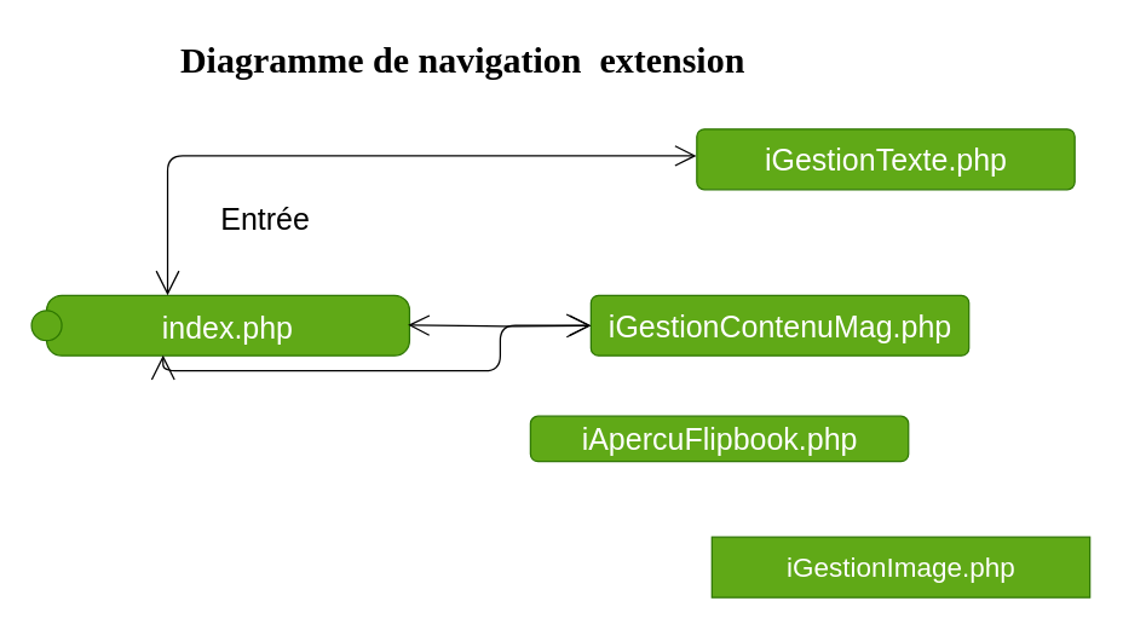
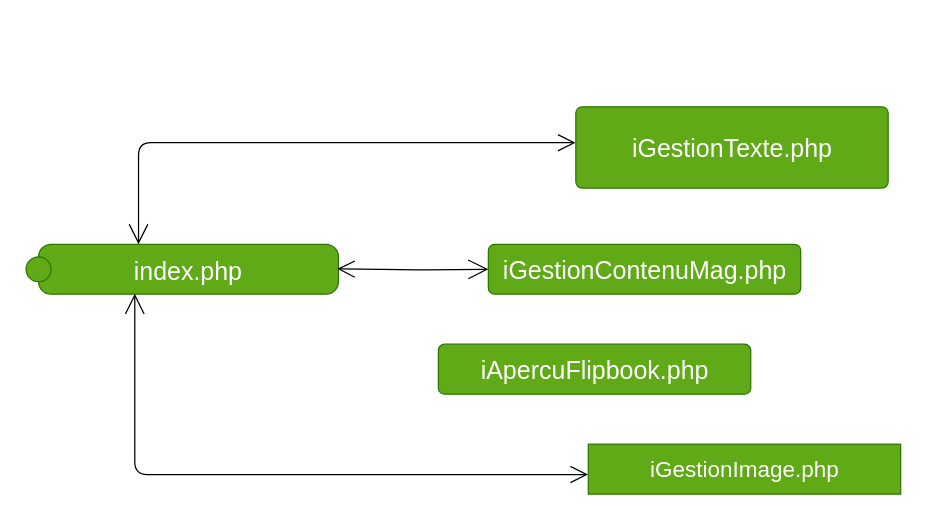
- <mxCell id="2" value="&lt;font data-font-src=&quot;https://fonts.googleapis.com/css?family=Novablog&quot;&gt;Diagramme de navigation&amp;nbsp; extension&lt;/font&gt;" style="text;html=1;align=center;verticalAlign=middle;resizable=0;points=[];autosize=1;strokeColor=none;fontSize=24;fontFamily=Lucida Console;fontStyle=1" parent="1" vertex="1"><mxGeometry x="110" y="20" width="390" height="40" as="geometry" /></mxCell>
- <mxCell id="8" value="iGestionTexte.php" style="html=1;align=center;verticalAlign=middle;rounded=1;absoluteArcSize=1;arcSize=10;dashed=0;fontFamily=Helvetica;fontSize=20;strokeColor=#2D7600;fillColor=#60a917;fontColor=#ffffff;" parent="1" vertex="1"><mxGeometry x="460" y="85" width="250" height="40" as="geometry" /></mxCell>
+ <mxCell id="8" value="iGestionTexte.php" style="html=1;align=center;verticalAlign=middle;rounded=1;absoluteArcSize=1;arcSize=10;dashed=0;fontFamily=Helvetica;fontSize=20;strokeColor=#2D7600;fillColor=#60a917;fontColor=#ffffff;" parent="1" vertex="1"><mxGeometry x="460" y="85" width="250" height="65" as="geometry" /></mxCell>
- <mxCell id="4" value="Entrée&#10;" style="text;verticalAlign=middle;align=center;fontFamily=Helvetica;fontSize=20;" parent="1" vertex="1"><mxGeometry x="150" y="145" width="50" height="20" as="geometry" /></mxCell>
- <mxCell id="7" value="" style="endArrow=open;html=1;endSize=12;startArrow=open;startSize=14;startFill=0;edgeStyle=orthogonalEdgeStyle;align=center;verticalAlign=bottom;endFill=0;fontSize=15;exitX=0.348;exitY=0.992;exitDx=0;exitDy=0;exitPerimeter=0;" parent="1" source="3" target="9" edge="1"><mxGeometry x="0.25" y="10" relative="1" as="geometry"><mxPoint x="190" y="345" as="sourcePoint" /><mxPoint x="243" y="265" as="targetPoint" /><mxPoint as="offset" /></mxGeometry></mxCell>
+ <mxCell id="7" value="" style="endArrow=open;html=1;endSize=12;startArrow=open;startSize=14;startFill=0;edgeStyle=orthogonalEdgeStyle;align=center;verticalAlign=bottom;endFill=0;fontSize=15;entryX=-0.001;entryY=0.608;entryDx=0;entryDy=0;entryPerimeter=0;exitX=0.348;exitY=0.992;exitDx=0;exitDy=0;exitPerimeter=0;" parent="1" source="3" target="5" edge="1"><mxGeometry x="0.25" y="10" relative="1" as="geometry"><mxPoint x="190" y="345" as="sourcePoint" /><mxPoint x="243" y="265" as="targetPoint" /><mxPoint as="offset" /></mxGeometry></mxCell>
- <mxCell id="11" value="iApercuFlipbook.php" style="html=1;align=center;verticalAlign=middle;rounded=1;absoluteArcSize=1;arcSize=10;dashed=0;fontFamily=Helvetica;fontSize=20;strokeColor=#2D7600;fillColor=#60a917;fontColor=#ffffff;" parent="1" vertex="1"><mxGeometry x="350" y="275" width="250" height="30" as="geometry" /></mxCell>
+ <mxCell id="11" value="iApercuFlipbook.php" style="html=1;align=center;verticalAlign=middle;rounded=1;absoluteArcSize=1;arcSize=10;dashed=0;fontFamily=Helvetica;fontSize=20;strokeColor=#2D7600;fillColor=#60a917;fontColor=#ffffff;" parent="1" vertex="1"><mxGeometry x="350" y="275" width="250" height="40" as="geometry" /></mxCell>
